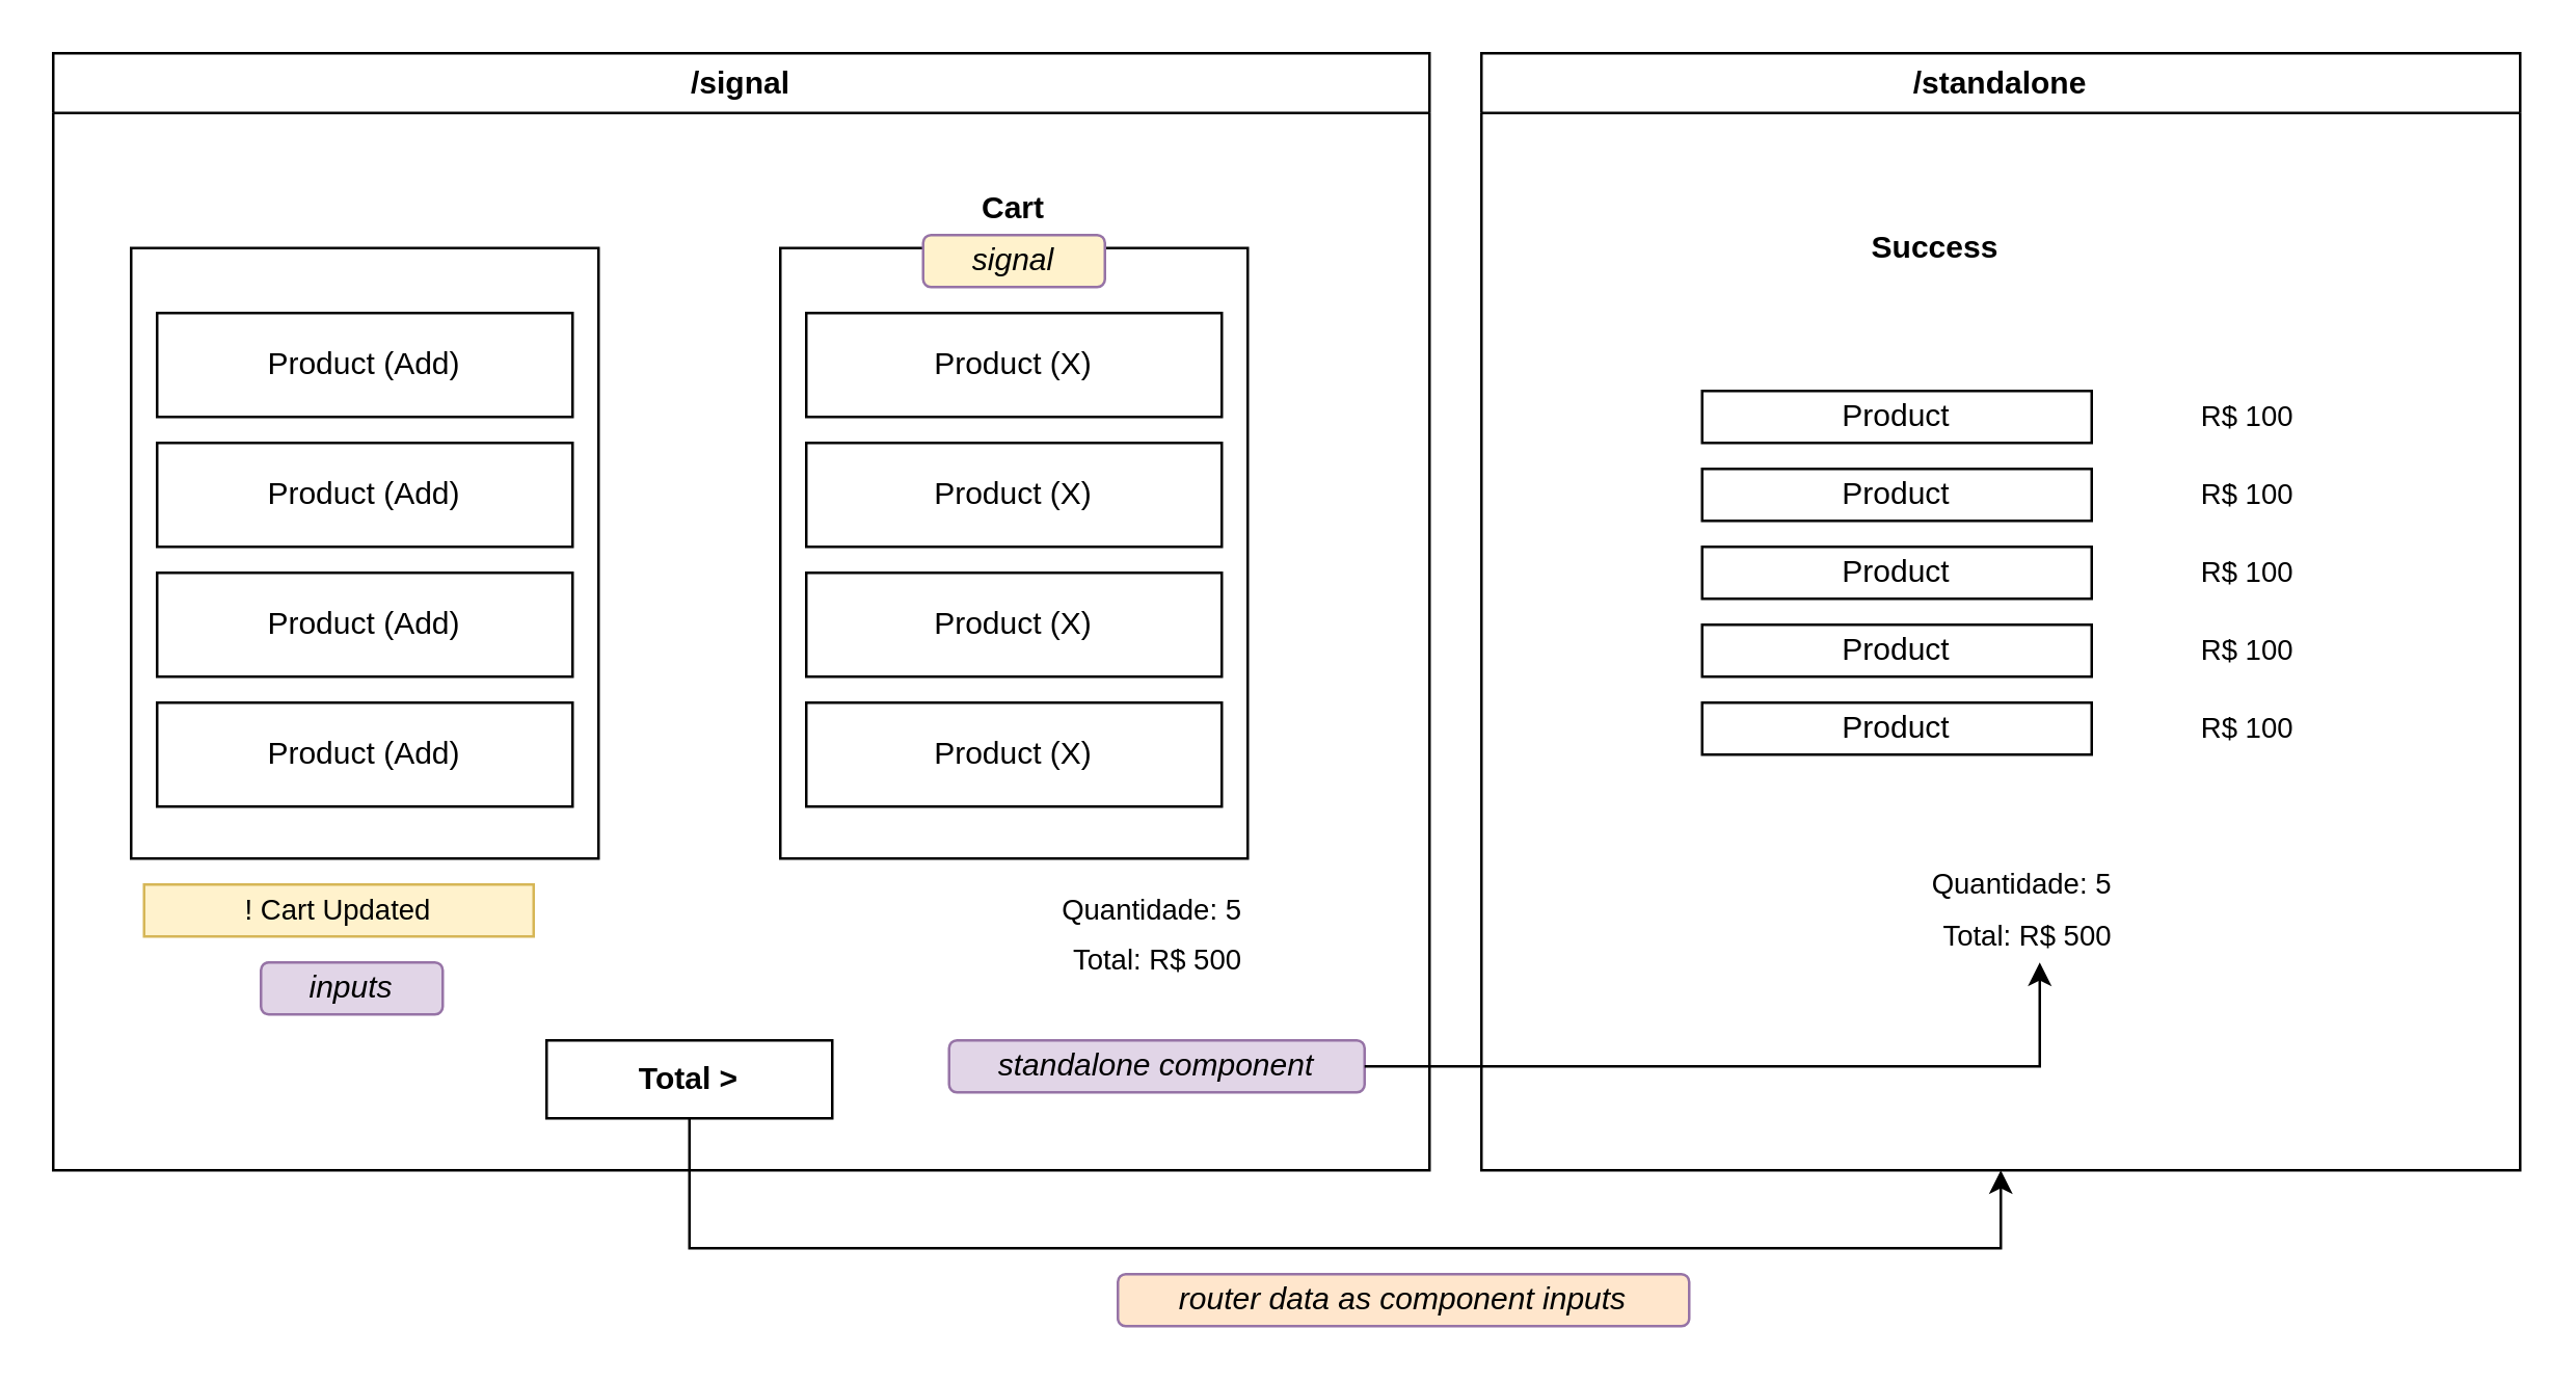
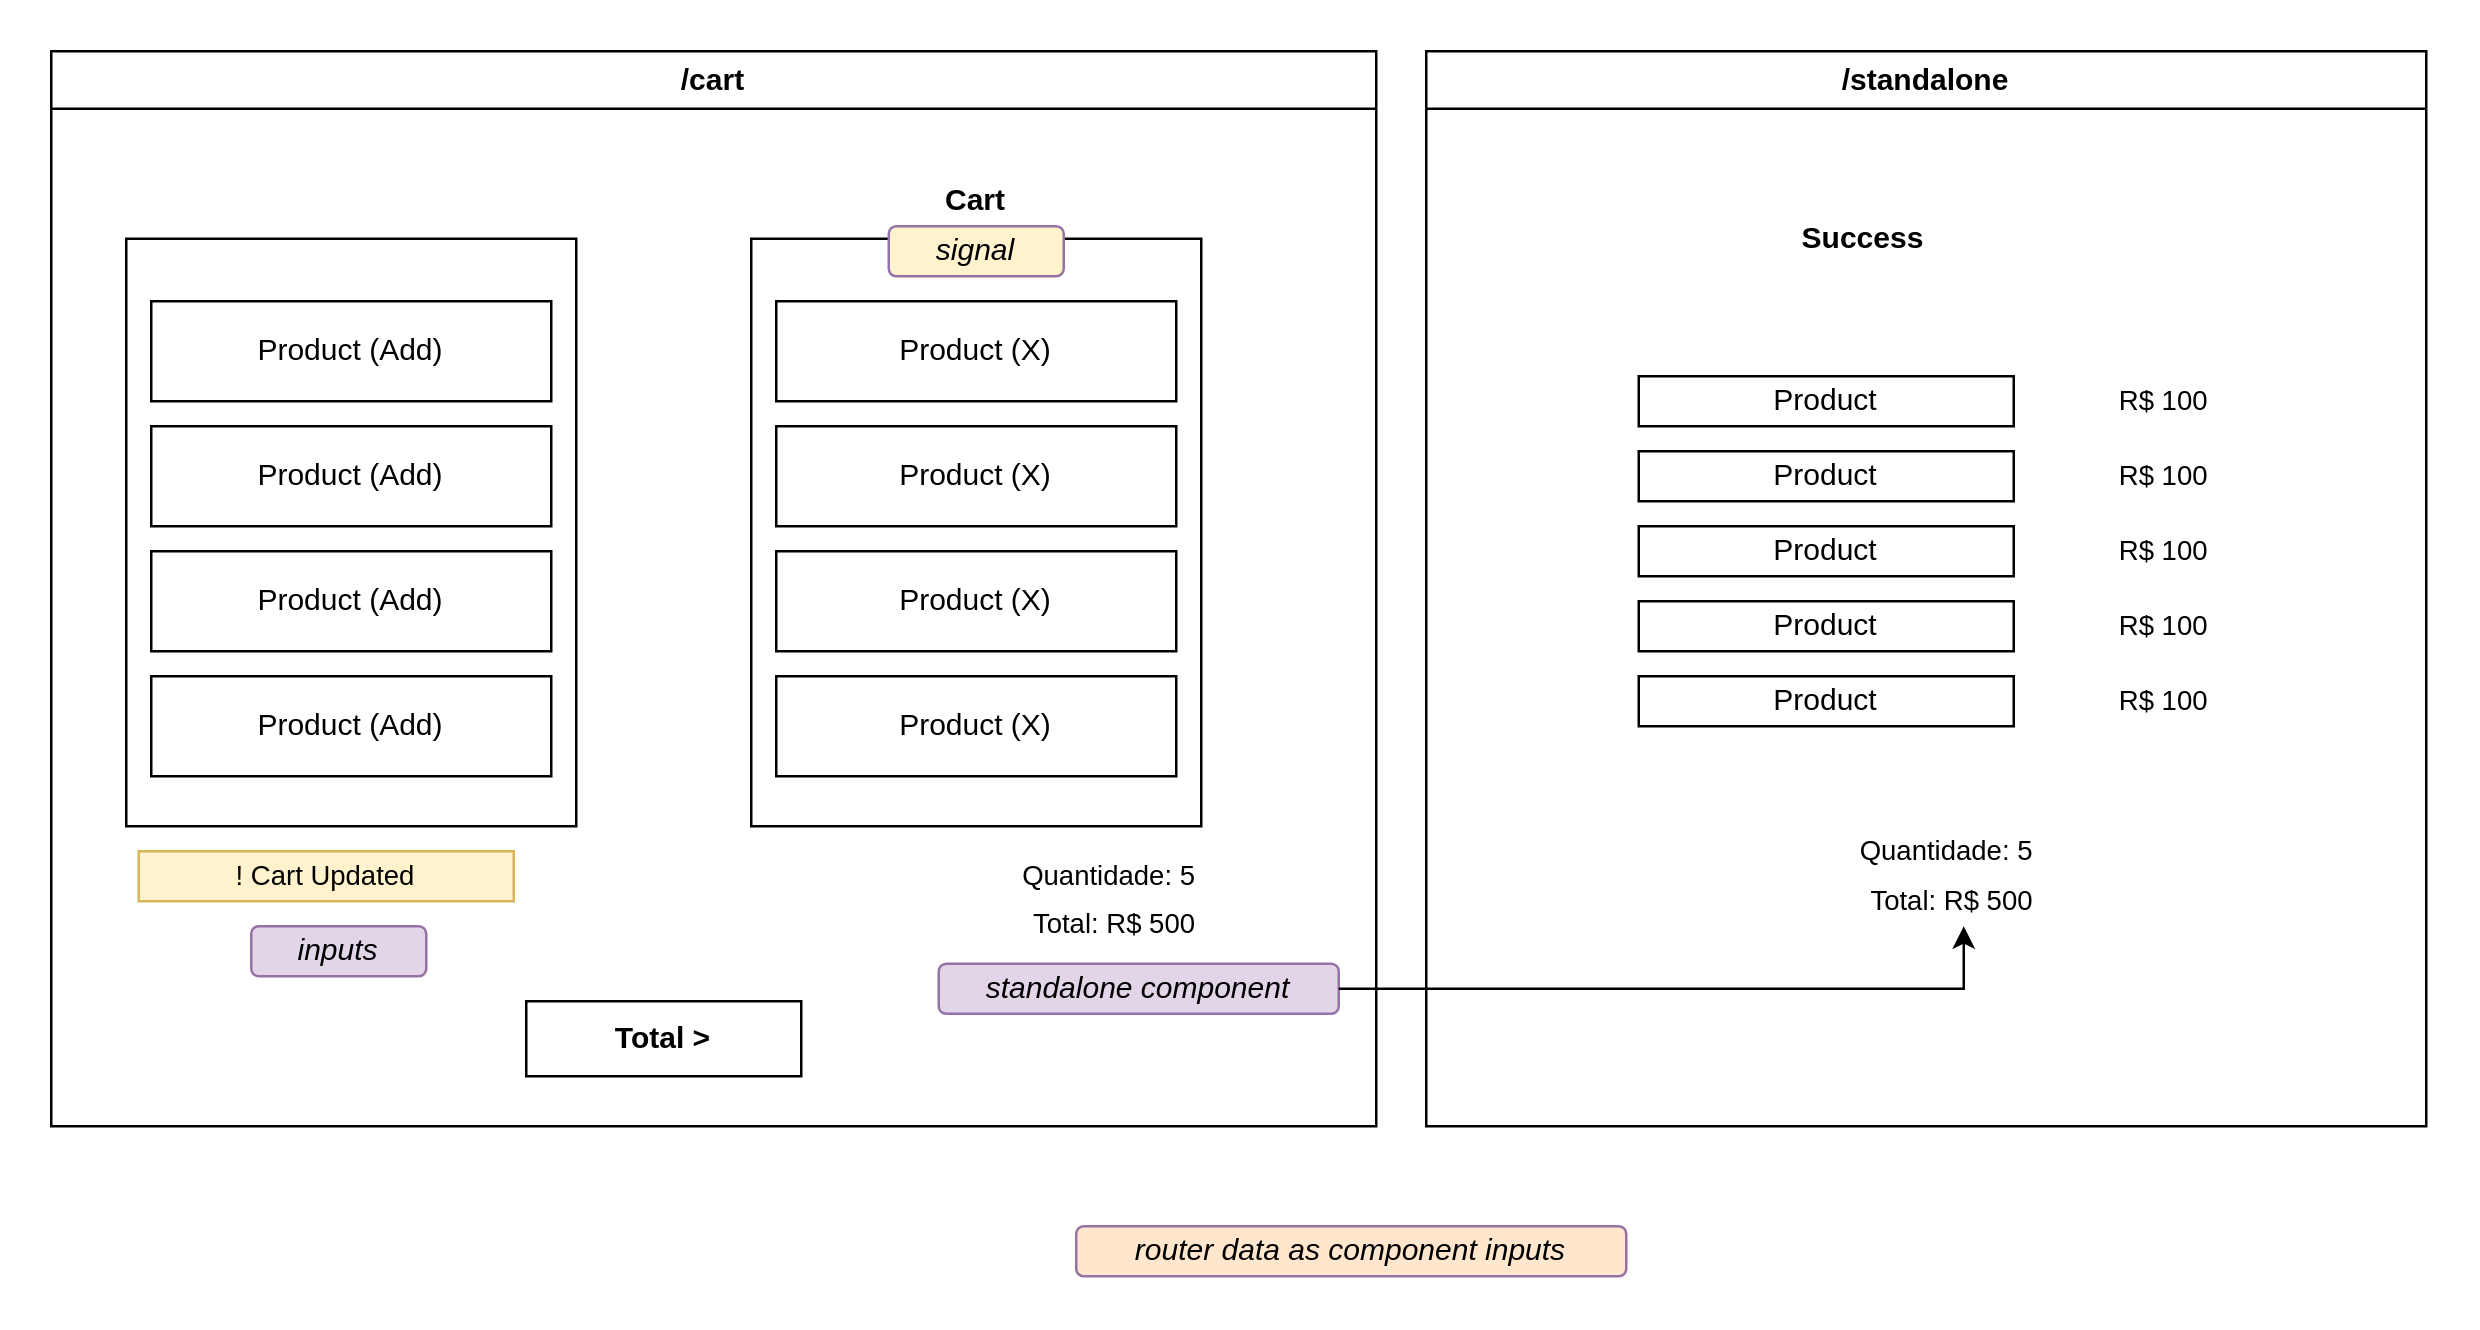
- <mxCell id="2" value="/signal" style="swimlane;whiteSpace=wrap;html=1;" parent="1" vertex="1"><mxGeometry x="20" y="20" width="530" height="430" as="geometry"><mxRectangle x="200" y="70" width="70" height="30" as="alternateBounds" /></mxGeometry></mxCell>
+ <mxCell id="2" value="/cart" style="swimlane;whiteSpace=wrap;html=1;" parent="1" vertex="1"><mxGeometry x="20" y="20" width="530" height="430" as="geometry"><mxRectangle x="200" y="70" width="70" height="30" as="alternateBounds" /></mxGeometry></mxCell>
- <mxCell id="20" value="&lt;i&gt;standalone component&lt;/i&gt;" style="rounded=1;whiteSpace=wrap;html=1;fillColor=#e1d5e7;strokeColor=#9673a6;" vertex="1" parent="2"><mxGeometry x="345" y="380" width="160" height="20" as="geometry" /></mxCell>
+ <mxCell id="20" value="&lt;i&gt;standalone component&lt;/i&gt;" style="rounded=1;whiteSpace=wrap;html=1;fillColor=#e1d5e7;strokeColor=#9673a6;" vertex="1" parent="2"><mxGeometry x="355" y="365" width="160" height="20" as="geometry" /></mxCell>
- <mxCell id="36" style="edgeStyle=orthogonalEdgeStyle;rounded=0;orthogonalLoop=1;jettySize=auto;html=1;entryX=0.5;entryY=1;entryDx=0;entryDy=0;exitX=0.5;exitY=1;exitDx=0;exitDy=0;" edge="1" parent="1" source="15" target="21"><mxGeometry relative="1" as="geometry"><Array as="points"><mxPoint x="265" y="480" /><mxPoint x="770" y="480" /></Array></mxGeometry></mxCell>
